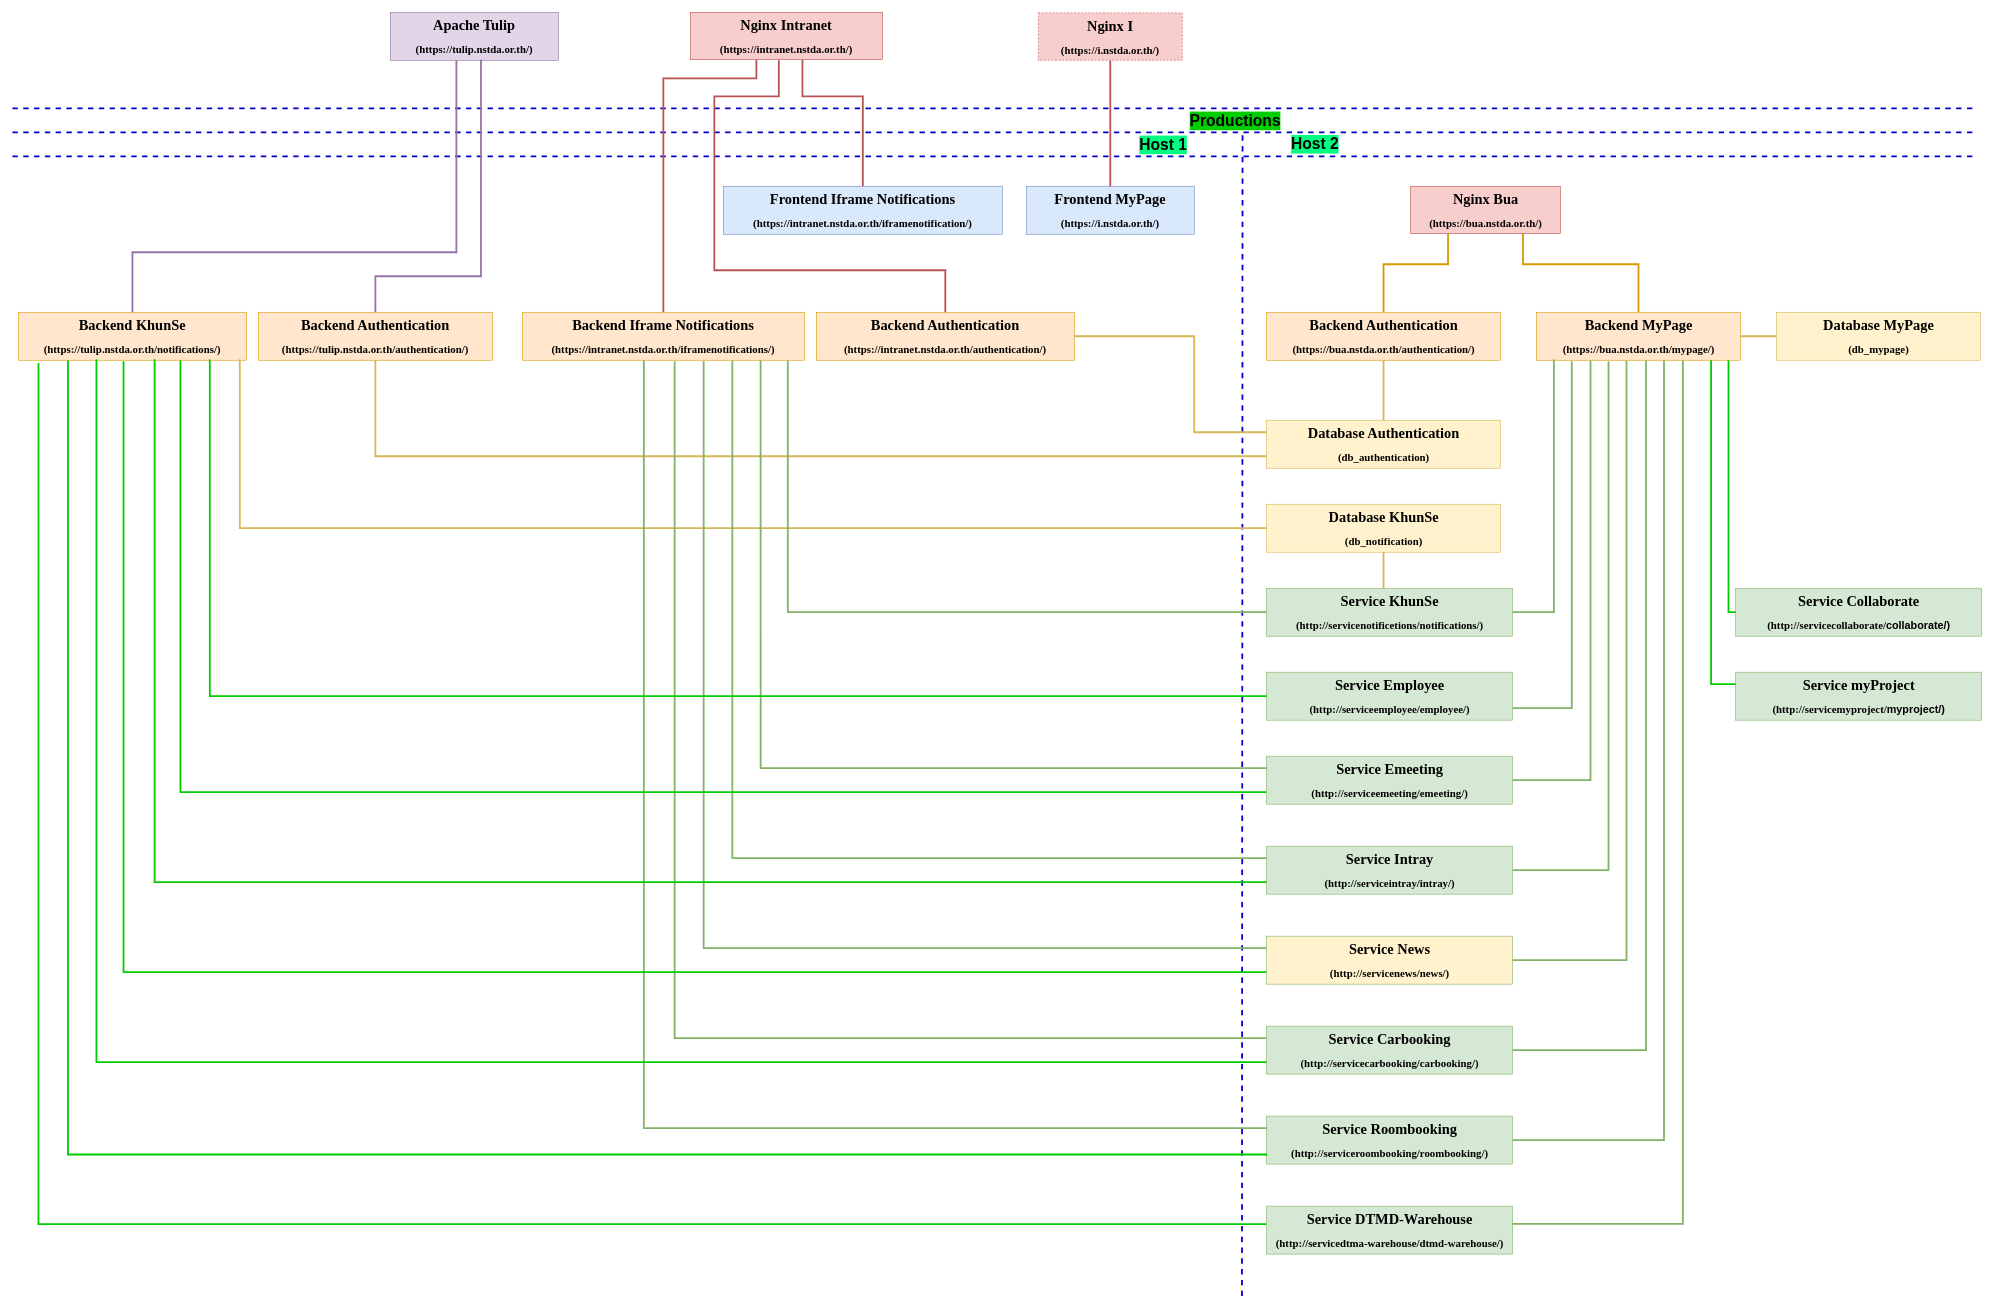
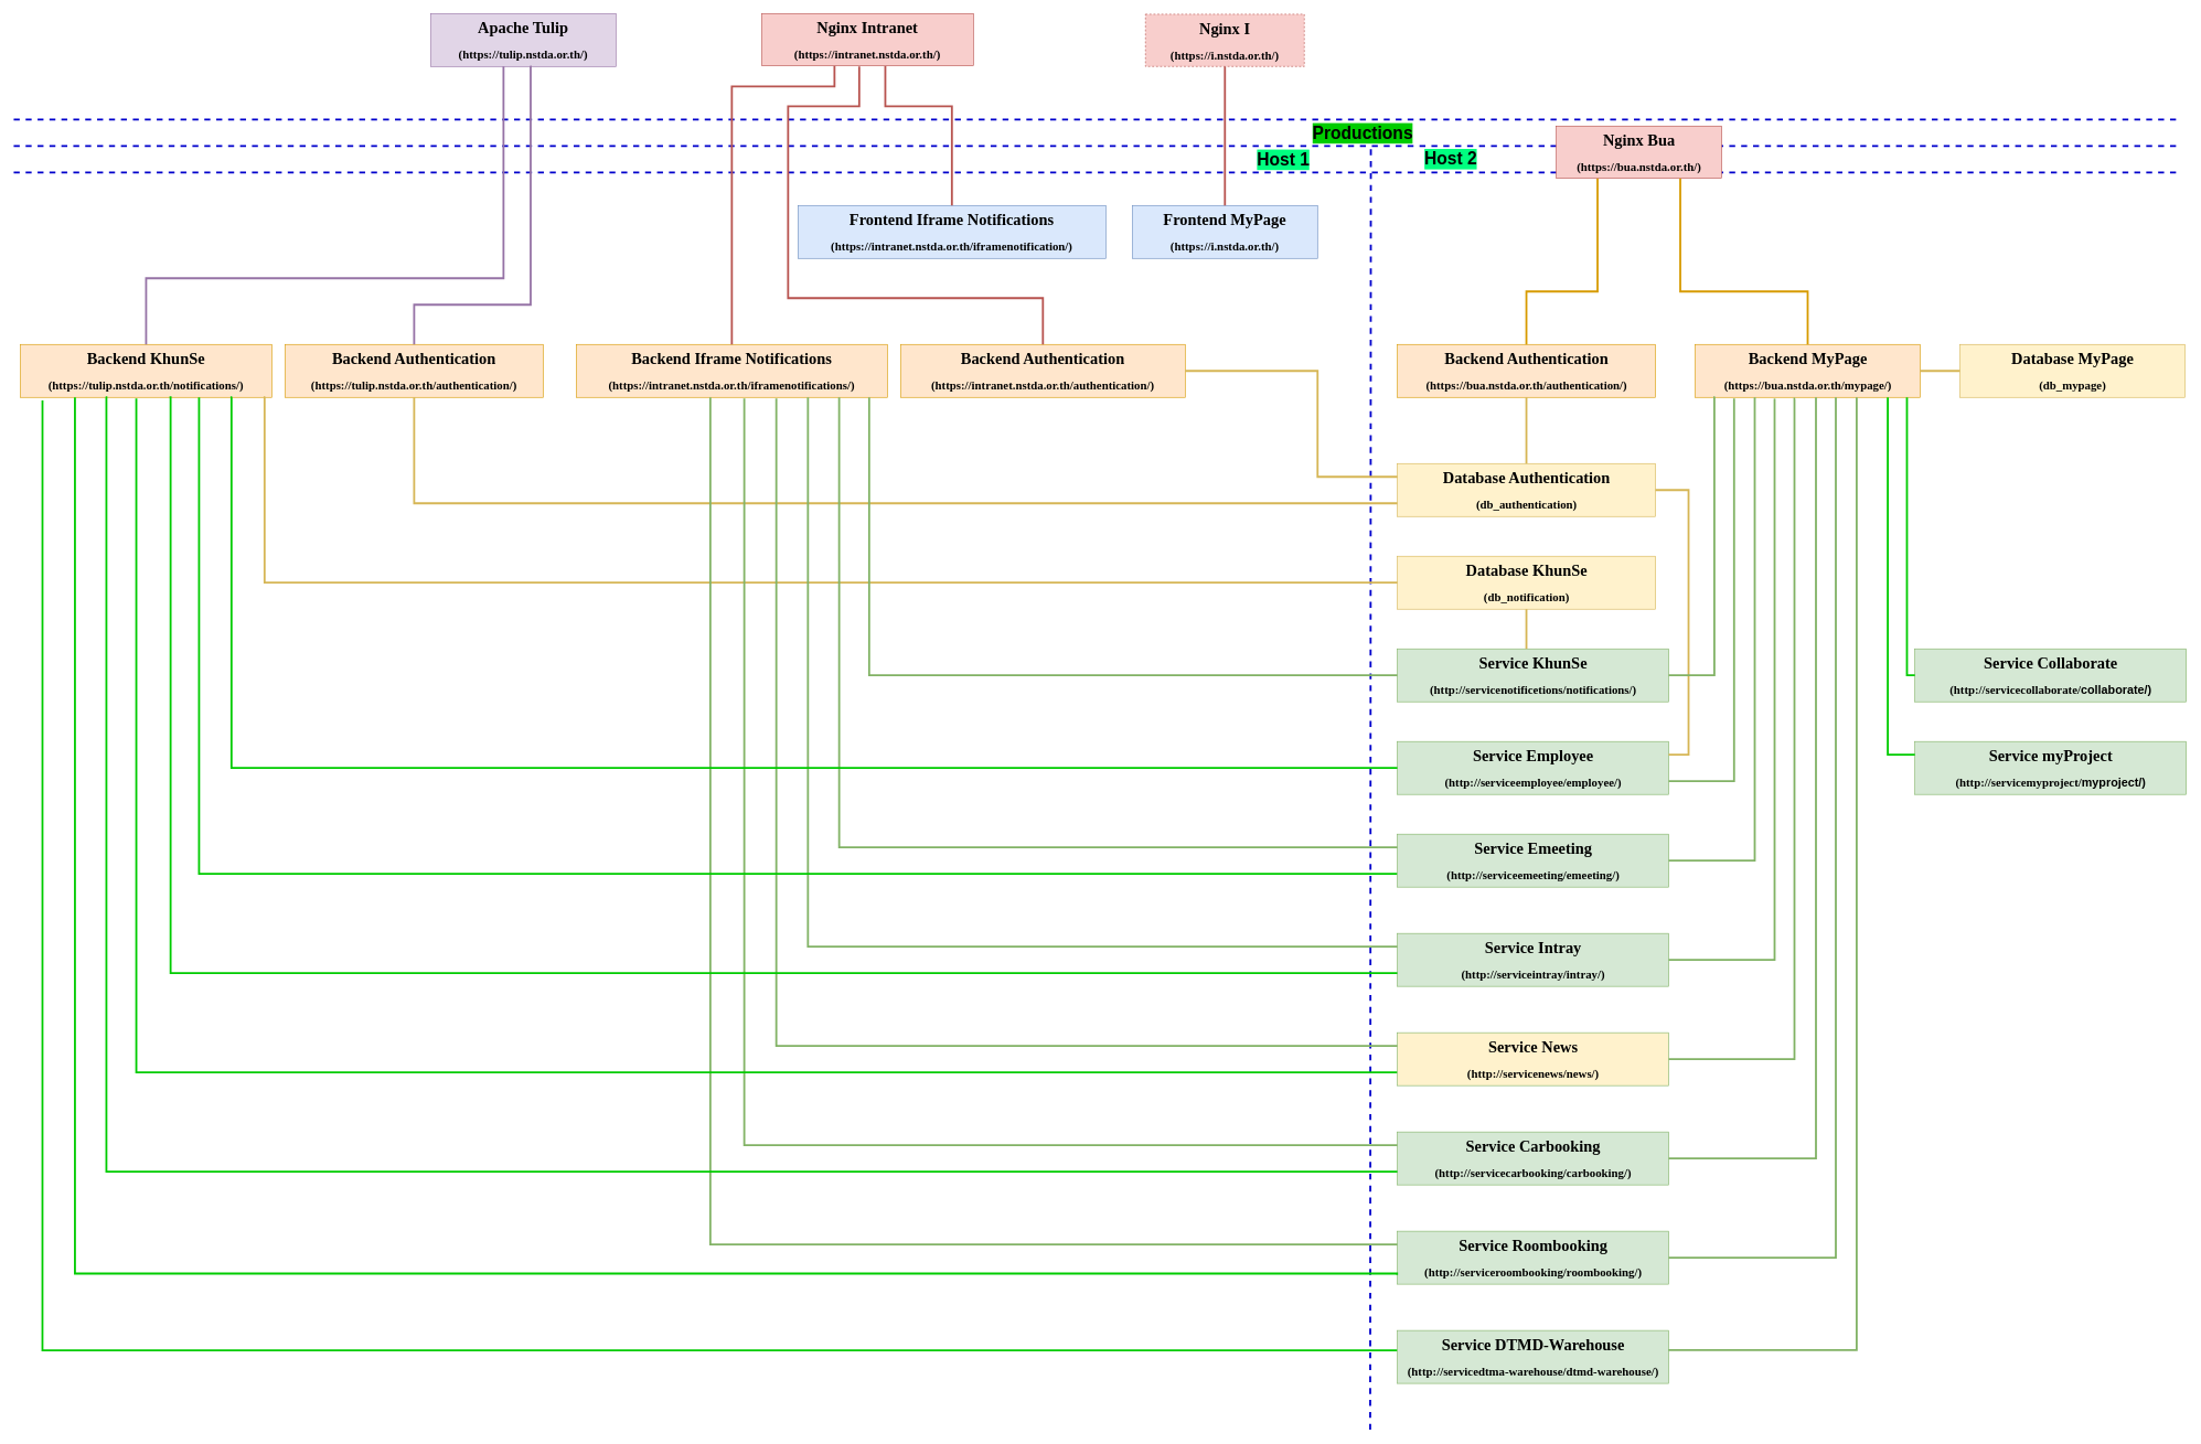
- <mxCell id="14" value="&lt;h1&gt;&lt;font face=&quot;Tahoma&quot;&gt;Nginx Bua&lt;/font&gt;&lt;/h1&gt;&lt;h2&gt;&lt;font face=&quot;Tahoma&quot;&gt;(https://bua.nstda.or.th/)&lt;/font&gt;&lt;/h2&gt;" style="rounded=0;whiteSpace=wrap;html=1;fillColor=#f8cecc;strokeColor=#b85450;" parent="1" vertex="1"><mxGeometry x="2350.5" y="310" width="250" height="79" as="geometry" /></mxCell>
+ <mxCell id="14" value="&lt;h1&gt;&lt;font face=&quot;Tahoma&quot;&gt;Nginx Bua&lt;/font&gt;&lt;/h1&gt;&lt;h2&gt;&lt;font face=&quot;Tahoma&quot;&gt;(https://bua.nstda.or.th/)&lt;/font&gt;&lt;/h2&gt;" style="rounded=0;whiteSpace=wrap;html=1;fillColor=#f8cecc;strokeColor=#b85450;" parent="1" vertex="1"><mxGeometry x="2350.5" y="190" width="250" height="79" as="geometry" /></mxCell>
+ <mxCell id="40" style="edgeStyle=orthogonalEdgeStyle;rounded=0;orthogonalLoop=1;jettySize=auto;html=1;exitX=1;exitY=0.5;exitDx=0;exitDy=0;strokeColor=#d6b656;strokeWidth=3;fontSize=26;endArrow=none;endFill=0;fillColor=#fff2cc;entryX=1;entryY=0.25;entryDx=0;entryDy=0;" parent="1" source="29" target="39" edge="1"><mxGeometry relative="1" as="geometry"><mxPoint x="2315.214" y="930.143" as="sourcePoint" /><mxPoint x="2315.214" y="990.143" as="targetPoint" /><Array as="points"><mxPoint x="2550.5" y="740" /><mxPoint x="2550.5" y="1140" /></Array></mxGeometry></mxCell>
